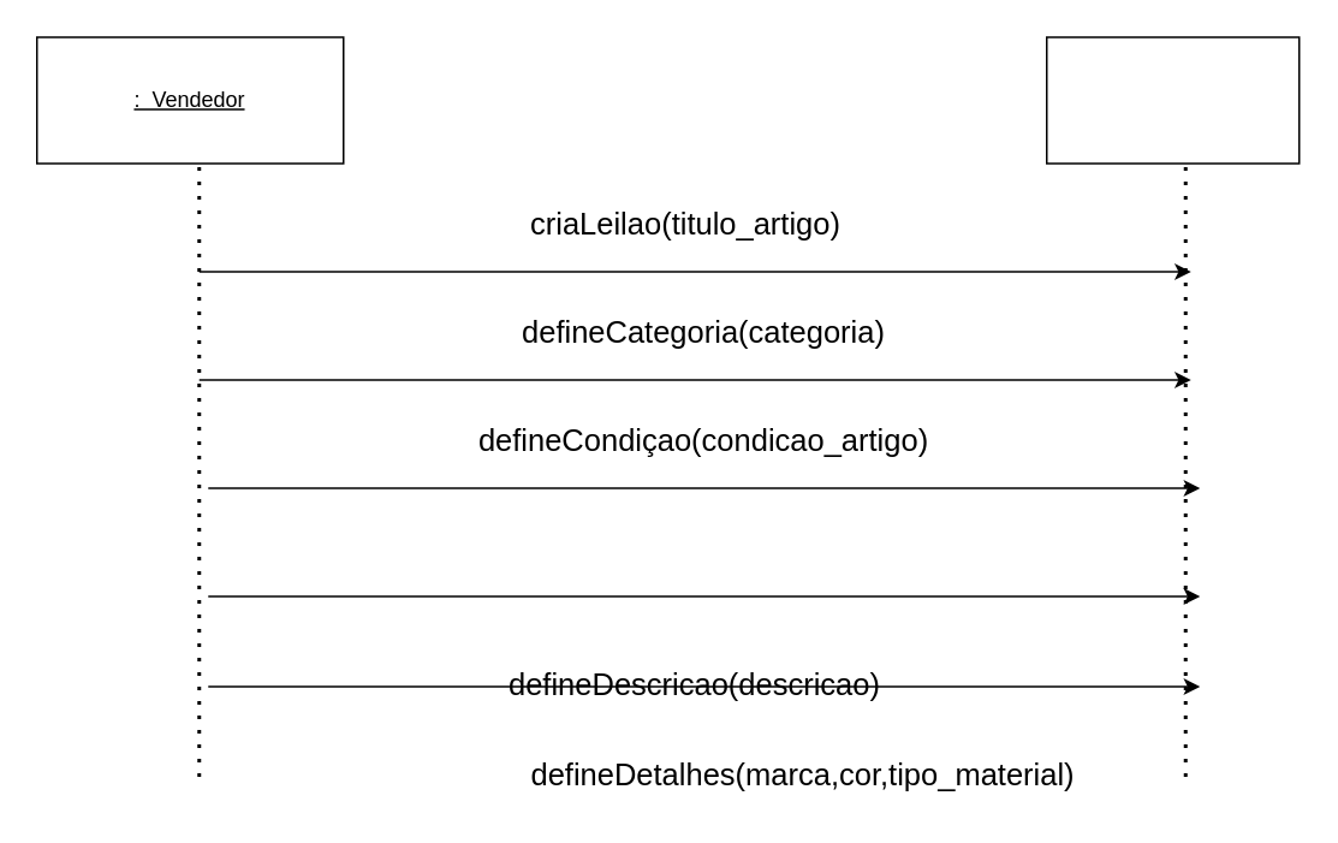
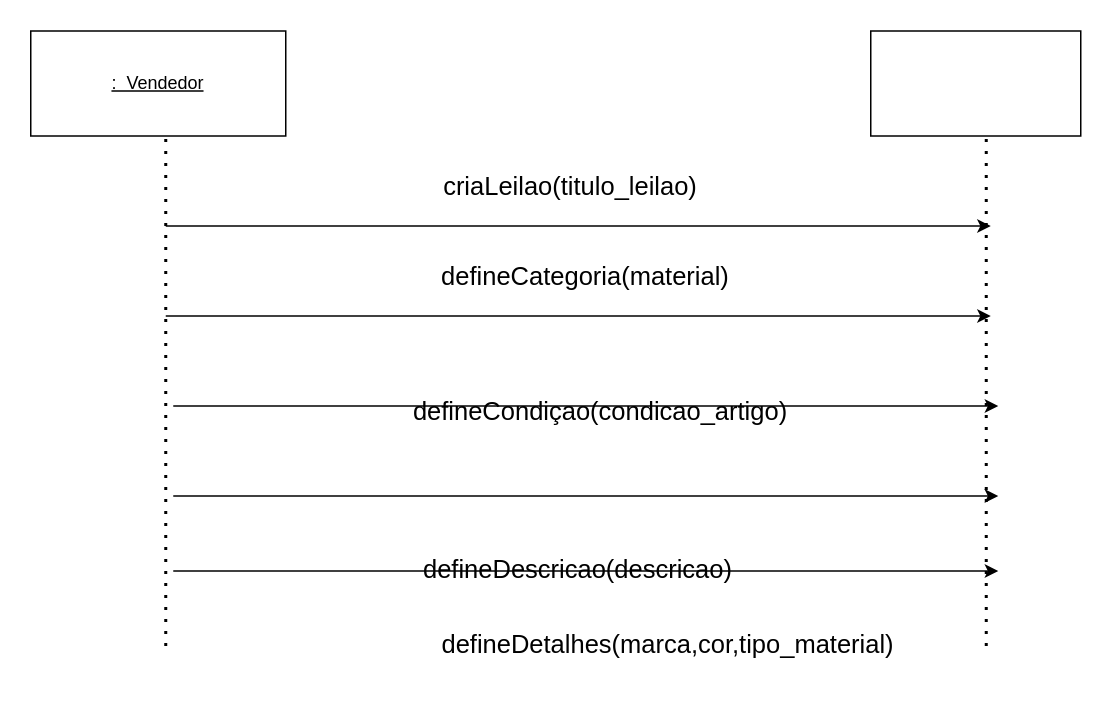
- <mxCell id="11" value="&lt;font style=&quot;font-size: 17px;&quot;&gt;criaLeilao(titulo_artigo)&lt;/font&gt;" style="text;html=1;strokeColor=none;fillColor=none;align=center;verticalAlign=middle;whiteSpace=wrap;rounded=0;" parent="1" vertex="1"><mxGeometry x="250" y="110" width="260" height="30" as="geometry" /></mxCell>
+ <mxCell id="11" value="&lt;font style=&quot;font-size: 17px;&quot;&gt;criaLeilao(titulo_leilao)&lt;/font&gt;" style="text;html=1;strokeColor=none;fillColor=none;align=center;verticalAlign=middle;whiteSpace=wrap;rounded=0;" parent="1" vertex="1"><mxGeometry x="250" y="110" width="260" height="30" as="geometry" /></mxCell>
- <mxCell id="12" value="&lt;font style=&quot;font-size: 17px;&quot;&gt;defineCategoria(categoria)&lt;/font&gt;" style="text;html=1;strokeColor=none;fillColor=none;align=center;verticalAlign=middle;whiteSpace=wrap;rounded=0;" parent="1" vertex="1"><mxGeometry x="260" y="170" width="260" height="30" as="geometry" /></mxCell>
+ <mxCell id="12" value="&lt;font style=&quot;font-size: 17px;&quot;&gt;defineCategoria(material)&lt;/font&gt;" style="text;html=1;strokeColor=none;fillColor=none;align=center;verticalAlign=middle;whiteSpace=wrap;rounded=0;" parent="1" vertex="1"><mxGeometry x="260" y="170" width="260" height="30" as="geometry" /></mxCell>
- <mxCell id="13" value="&lt;font style=&quot;font-size: 17px;&quot;&gt;defineCondiçao(condicao_artigo)&lt;/font&gt;" style="text;html=1;strokeColor=none;fillColor=none;align=center;verticalAlign=middle;whiteSpace=wrap;rounded=0;" parent="1" vertex="1"><mxGeometry x="260" y="230" width="260" height="30" as="geometry" /></mxCell>
+ <mxCell id="13" value="&lt;font style=&quot;font-size: 17px;&quot;&gt;defineCondiçao(condicao_artigo)&lt;/font&gt;" style="text;html=1;strokeColor=none;fillColor=none;align=center;verticalAlign=middle;whiteSpace=wrap;rounded=0;" parent="1" vertex="1"><mxGeometry x="270" y="260" width="260" height="30" as="geometry" /></mxCell>
